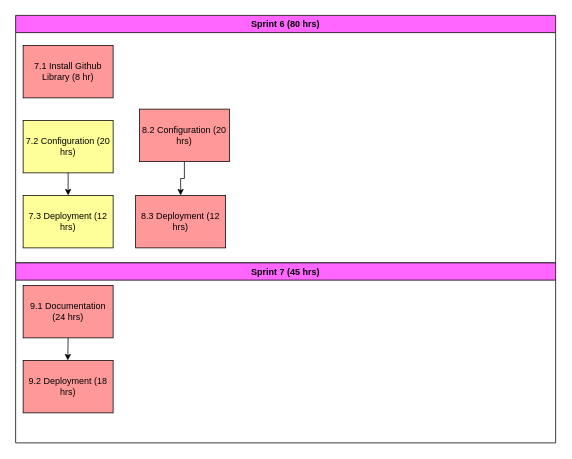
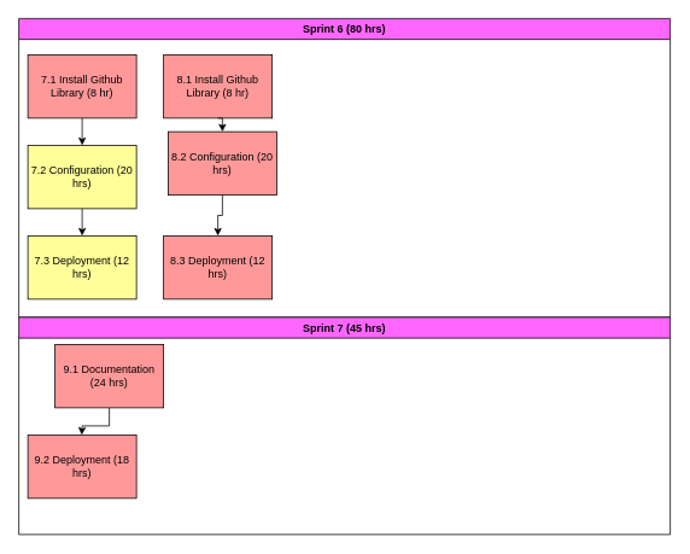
+ <mxCell id="4" value="8.1 Install Github Library (8 hr)" style="rounded=0;whiteSpace=wrap;html=1;fillColor=#FF9999;" vertex="1" parent="2"><mxGeometry x="160" y="40" width="120" height="70" as="geometry" /></mxCell>
+ <mxCell id="10" style="edgeStyle=orthogonalEdgeStyle;rounded=0;orthogonalLoop=1;jettySize=auto;html=1;exitX=0.5;exitY=1;exitDx=0;exitDy=0;entryX=0.5;entryY=0;entryDx=0;entryDy=0;" edge="1" parent="2" source="4" target="6"><mxGeometry relative="1" as="geometry" /></mxCell>
+ <mxCell id="9" style="edgeStyle=orthogonalEdgeStyle;rounded=0;orthogonalLoop=1;jettySize=auto;html=1;exitX=0.5;exitY=1;exitDx=0;exitDy=0;entryX=0.5;entryY=0;entryDx=0;entryDy=0;" edge="1" parent="2" source="3" target="5"><mxGeometry relative="1" as="geometry" /></mxCell>
- <mxCell id="14" value="9.1 Documentation (24 hrs)" style="rounded=0;whiteSpace=wrap;html=1;fillColor=#FF9999;" vertex="1" parent="1"><mxGeometry x="30" y="380" width="120" height="70" as="geometry" /></mxCell>
+ <mxCell id="14" value="9.1 Documentation (24 hrs)" style="rounded=0;whiteSpace=wrap;html=1;fillColor=#FF9999;" vertex="1" parent="1"><mxGeometry x="60" y="380" width="120" height="70" as="geometry" /></mxCell>
